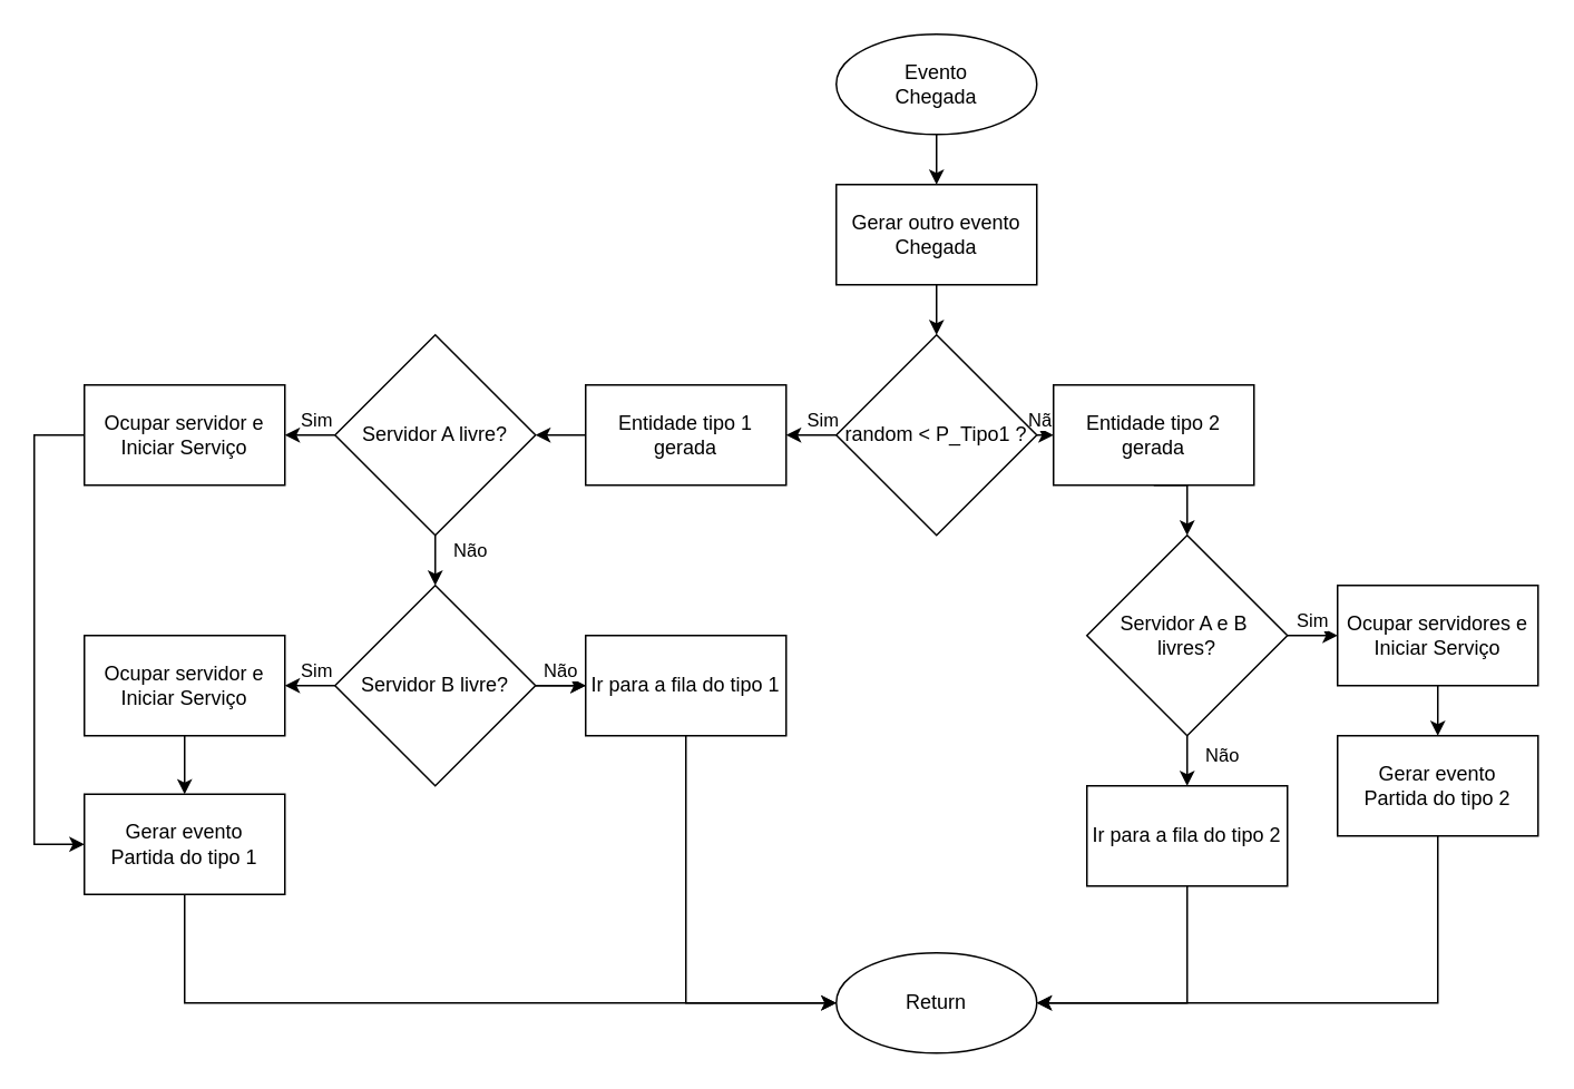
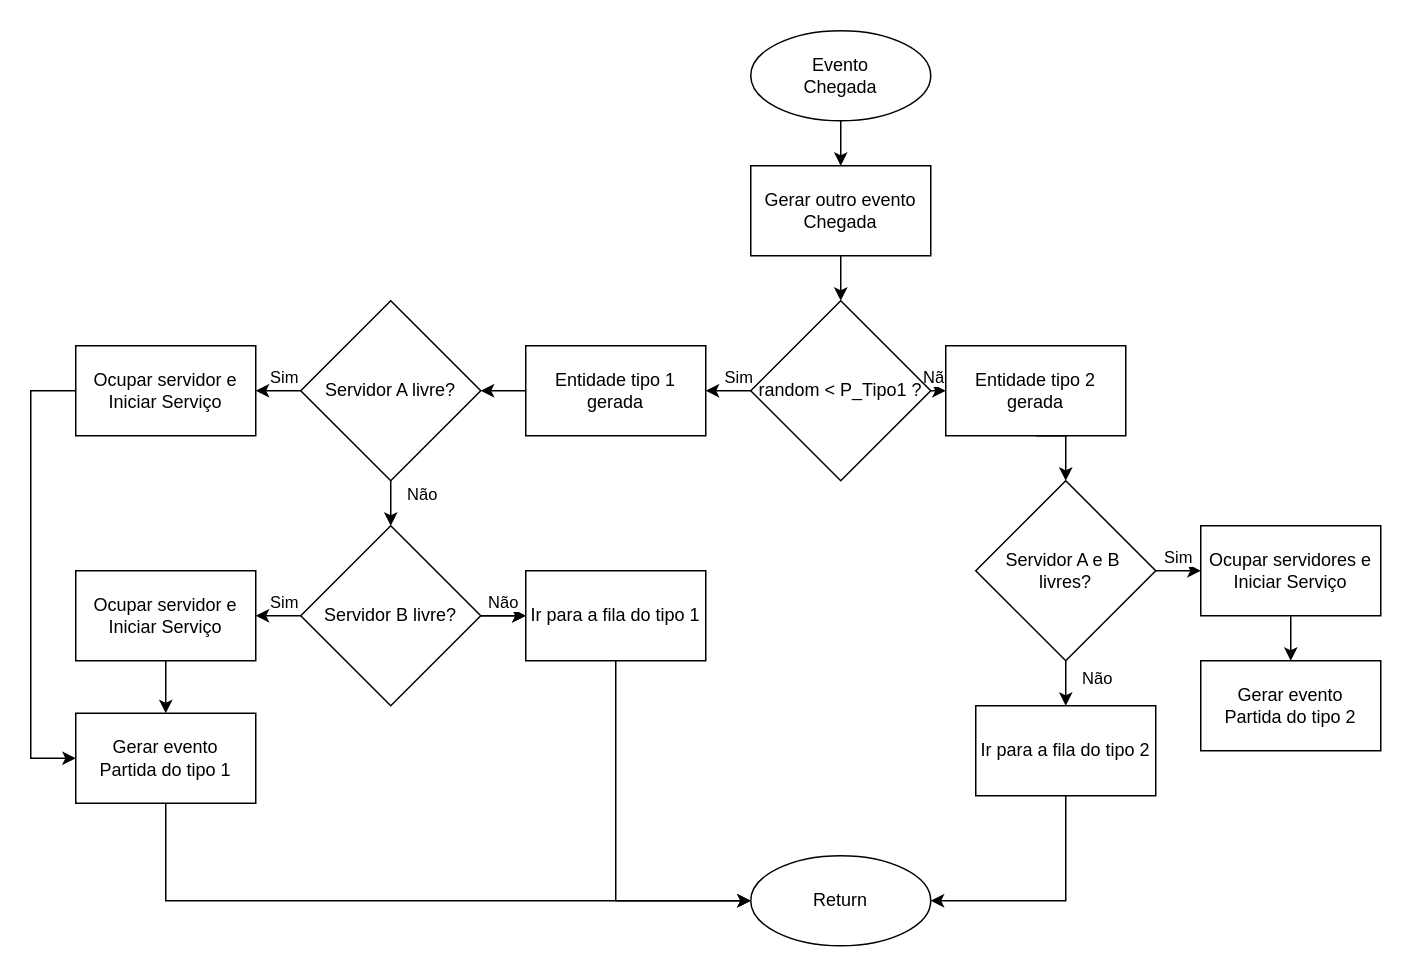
- <mxCell id="44" style="edgeStyle=orthogonalEdgeStyle;rounded=0;orthogonalLoop=1;jettySize=auto;html=1;exitX=0.5;exitY=1;exitDx=0;exitDy=0;entryX=1;entryY=0.5;entryDx=0;entryDy=0;" edge="1" parent="1" source="45" target="41"><mxGeometry relative="1" as="geometry" /></mxCell>
